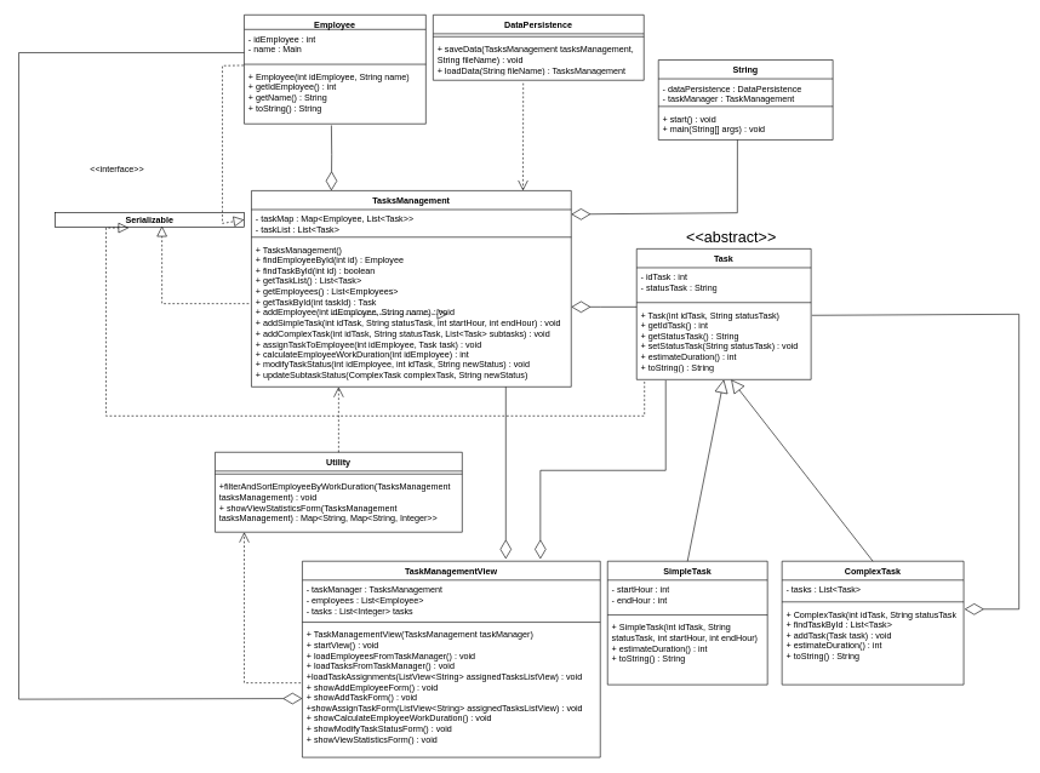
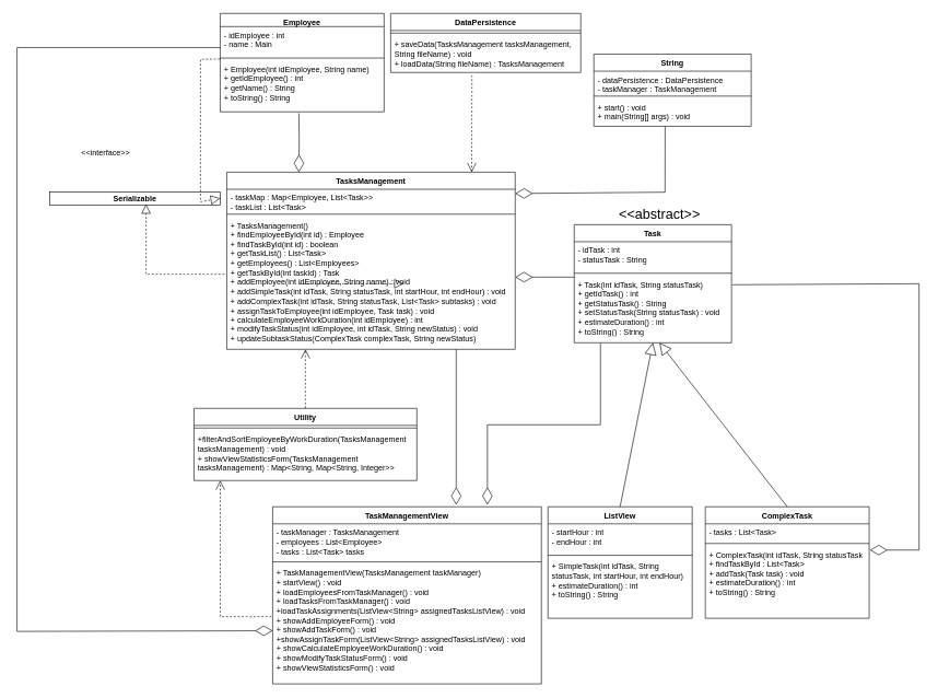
- <mxCell id="52" value="" style="endArrow=block;dashed=1;endFill=0;endSize=12;html=1;rounded=0;edgeStyle=orthogonalEdgeStyle;exitX=0.045;exitY=1.027;exitDx=0;exitDy=0;exitPerimeter=0;entryX=0.39;entryY=1.058;entryDx=0;entryDy=0;entryPerimeter=0;" edge="1" parent="1" source="9" target="47"><mxGeometry width="160" relative="1" as="geometry"><mxPoint x="880" y="532" as="sourcePoint" /><mxPoint x="140" y="332" as="targetPoint" /><Array as="points"><mxPoint x="881" y="572" /><mxPoint x="140" y="572" /></Array></mxGeometry></mxCell>
- <mxCell id="10" value="SimpleTask" style="swimlane;fontStyle=1;align=center;verticalAlign=top;childLayout=stackLayout;horizontal=1;startSize=26;horizontalStack=0;resizeParent=1;resizeParentMax=0;resizeLast=0;collapsible=1;marginBottom=0;whiteSpace=wrap;html=1;" parent="1" vertex="1"><mxGeometry x="830" y="772" width="220" height="170" as="geometry" /></mxCell>
+ <mxCell id="10" value="ListView" style="swimlane;fontStyle=1;align=center;verticalAlign=top;childLayout=stackLayout;horizontal=1;startSize=26;horizontalStack=0;resizeParent=1;resizeParentMax=0;resizeLast=0;collapsible=1;marginBottom=0;whiteSpace=wrap;html=1;" parent="1" vertex="1"><mxGeometry x="830" y="772" width="220" height="170" as="geometry" /></mxCell>
- <mxCell id="26" value="- taskManager : TasksManagement&lt;div&gt;- employees : List&amp;lt;Employee&amp;gt;&lt;/div&gt;&lt;div&gt;- tasks : List&amp;lt;Integer&amp;gt; tasks&lt;/div&gt;" style="text;strokeColor=none;fillColor=none;align=left;verticalAlign=top;spacingLeft=4;spacingRight=4;overflow=hidden;rotatable=0;points=[[0,0.5],[1,0.5]];portConstraint=eastwest;whiteSpace=wrap;html=1;" parent="25" vertex="1"><mxGeometry y="26" width="410" height="54" as="geometry" /></mxCell>
+ <mxCell id="26" value="- taskManager : TasksManagement&lt;div&gt;- employees : List&amp;lt;Employee&amp;gt;&lt;/div&gt;&lt;div&gt;- tasks : List&amp;lt;Task&amp;gt; tasks&lt;/div&gt;" style="text;strokeColor=none;fillColor=none;align=left;verticalAlign=top;spacingLeft=4;spacingRight=4;overflow=hidden;rotatable=0;points=[[0,0.5],[1,0.5]];portConstraint=eastwest;whiteSpace=wrap;html=1;" parent="25" vertex="1"><mxGeometry y="26" width="410" height="54" as="geometry" /></mxCell>
